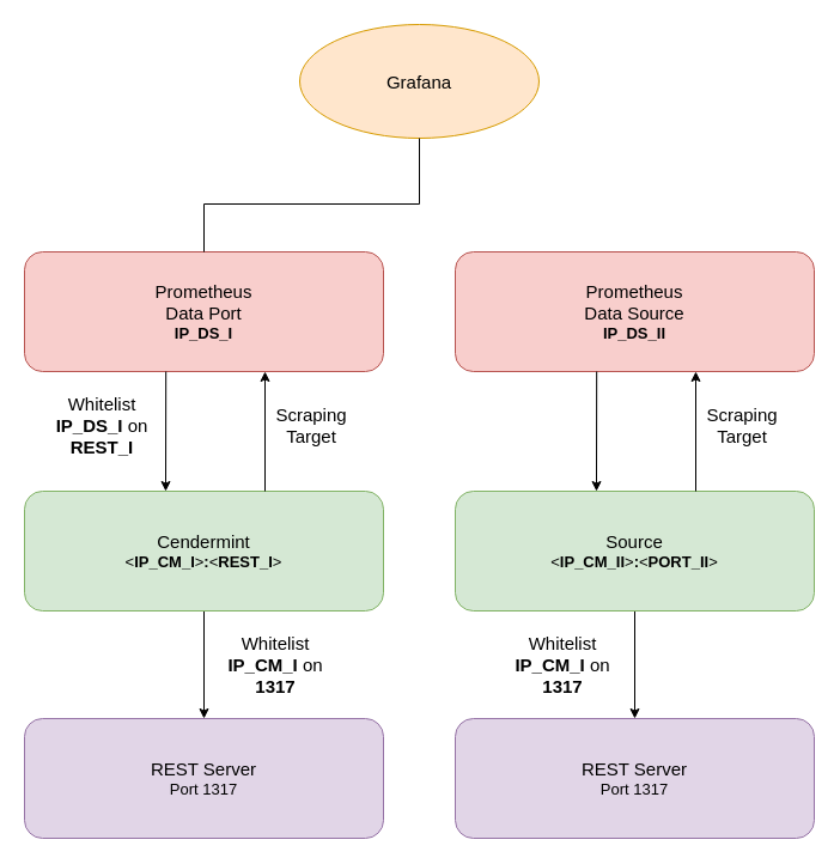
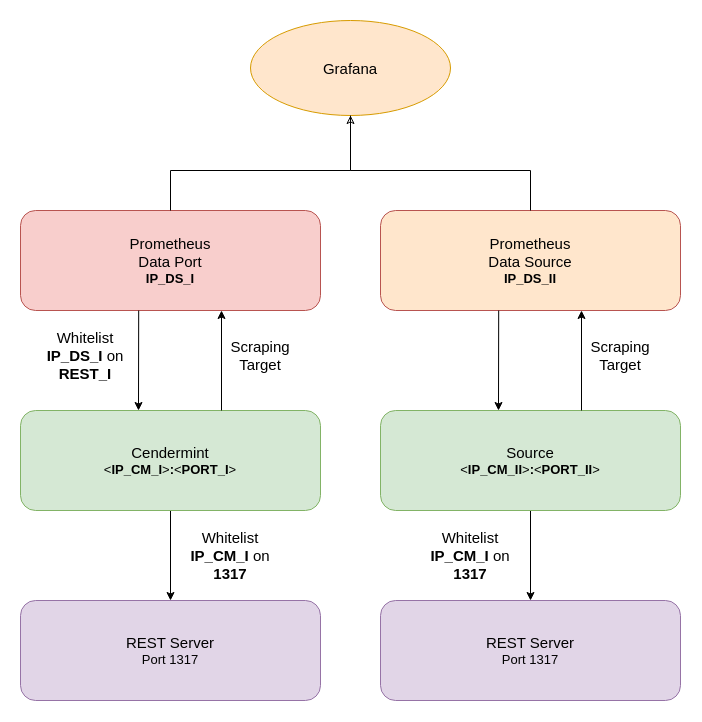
- <mxCell id="20" value="" style="endArrow=none;html=1;rounded=0;fontSize=15;exitX=0.5;exitY=0;exitDx=0;exitDy=0;entryX=0.5;entryY=1;entryDx=0;entryDy=0;endFill=0;" edge="1" parent="1" source="4" target="19"><mxGeometry width="50" height="50" relative="1" as="geometry"><mxPoint x="355" y="390" as="sourcePoint" /><mxPoint x="405" y="340" as="targetPoint" /><Array as="points"><mxPoint x="170" y="170" /><mxPoint x="350" y="170" /></Array></mxGeometry></mxCell>
+ <mxCell id="20" value="" style="endArrow=classic;html=1;rounded=0;fontSize=15;exitX=0.5;exitY=0;exitDx=0;exitDy=0;entryX=0.5;entryY=1;entryDx=0;entryDy=0;endFill=0;" edge="1" parent="1" source="4" target="19"><mxGeometry width="50" height="50" relative="1" as="geometry"><mxPoint x="355" y="390" as="sourcePoint" /><mxPoint x="405" y="340" as="targetPoint" /><Array as="points"><mxPoint x="170" y="170" /><mxPoint x="350" y="170" /></Array></mxGeometry></mxCell>
+ <mxCell id="21" value="" style="endArrow=none;html=1;rounded=0;fontSize=15;entryX=0.5;entryY=1;entryDx=0;entryDy=0;exitX=0.5;exitY=0;exitDx=0;exitDy=0;endFill=0;" edge="1" parent="1" source="11" target="19"><mxGeometry width="50" height="50" relative="1" as="geometry"><mxPoint x="355" y="390" as="sourcePoint" /><mxPoint x="405" y="340" as="targetPoint" /><Array as="points"><mxPoint x="530" y="170" /><mxPoint x="350" y="170" /></Array></mxGeometry></mxCell>
- <mxCell id="11" value="&lt;span style=&quot;font-size: 15px&quot;&gt;Prometheus&lt;br&gt;Data Source&lt;/span&gt;&lt;br&gt;&lt;b&gt;&lt;font style=&quot;font-size: 13px&quot;&gt;IP_DS_II&lt;/font&gt;&lt;/b&gt;" style="rounded=1;whiteSpace=wrap;html=1;fillColor=#f8cecc;strokeColor=#b85450;" vertex="1" parent="1"><mxGeometry x="380" y="210" width="300" height="100" as="geometry" /></mxCell>
+ <mxCell id="11" value="&lt;span style=&quot;font-size: 15px&quot;&gt;Prometheus&lt;br&gt;Data Source&lt;/span&gt;&lt;br&gt;&lt;b&gt;&lt;font style=&quot;font-size: 13px&quot;&gt;IP_DS_II&lt;/font&gt;&lt;/b&gt;" style="rounded=1;whiteSpace=wrap;html=1;fillColor=#ffe6cc;strokeColor=#b85450;" vertex="1" parent="1"><mxGeometry x="380" y="210" width="300" height="100" as="geometry" /></mxCell>
- <mxCell id="3" value="&lt;font&gt;&lt;span style=&quot;font-size: 15px&quot;&gt;Cendermint&lt;/span&gt;&lt;br&gt;&lt;span style=&quot;font-size: 13px&quot;&gt;&amp;lt;&lt;/span&gt;&lt;b style=&quot;font-size: 13px&quot;&gt;IP_CM_I&lt;/b&gt;&lt;span style=&quot;font-size: 13px&quot;&gt;&amp;gt;&lt;/span&gt;&lt;b style=&quot;font-size: 13px&quot;&gt;:&lt;/b&gt;&lt;span style=&quot;font-size: 13px&quot;&gt;&amp;lt;&lt;/span&gt;&lt;b style=&quot;font-size: 13px&quot;&gt;REST_I&lt;/b&gt;&lt;span style=&quot;font-size: 13px&quot;&gt;&amp;gt;&lt;/span&gt;&lt;br&gt;&lt;/font&gt;" style="rounded=1;whiteSpace=wrap;html=1;fillColor=#d5e8d4;strokeColor=#82b366;" vertex="1" parent="1"><mxGeometry x="20" y="410" width="300" height="100" as="geometry" /></mxCell>
+ <mxCell id="3" value="&lt;font&gt;&lt;span style=&quot;font-size: 15px&quot;&gt;Cendermint&lt;/span&gt;&lt;br&gt;&lt;span style=&quot;font-size: 13px&quot;&gt;&amp;lt;&lt;/span&gt;&lt;b style=&quot;font-size: 13px&quot;&gt;IP_CM_I&lt;/b&gt;&lt;span style=&quot;font-size: 13px&quot;&gt;&amp;gt;&lt;/span&gt;&lt;b style=&quot;font-size: 13px&quot;&gt;:&lt;/b&gt;&lt;span style=&quot;font-size: 13px&quot;&gt;&amp;lt;&lt;/span&gt;&lt;b style=&quot;font-size: 13px&quot;&gt;PORT_I&lt;/b&gt;&lt;span style=&quot;font-size: 13px&quot;&gt;&amp;gt;&lt;/span&gt;&lt;br&gt;&lt;/font&gt;" style="rounded=1;whiteSpace=wrap;html=1;fillColor=#d5e8d4;strokeColor=#82b366;" vertex="1" parent="1"><mxGeometry x="20" y="410" width="300" height="100" as="geometry" /></mxCell>
